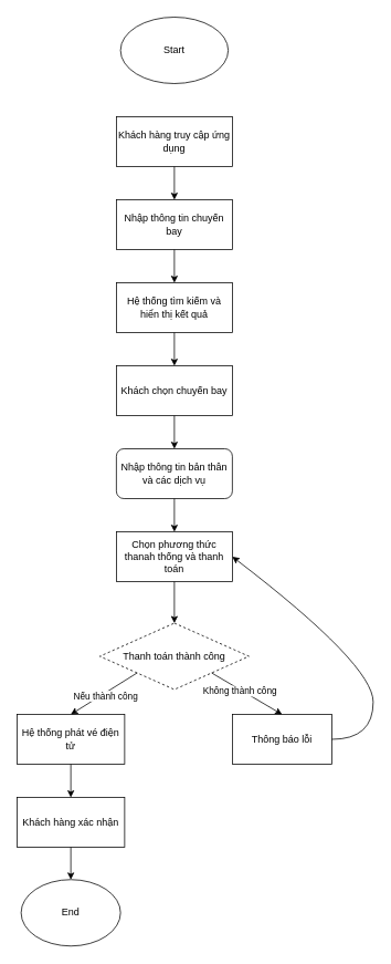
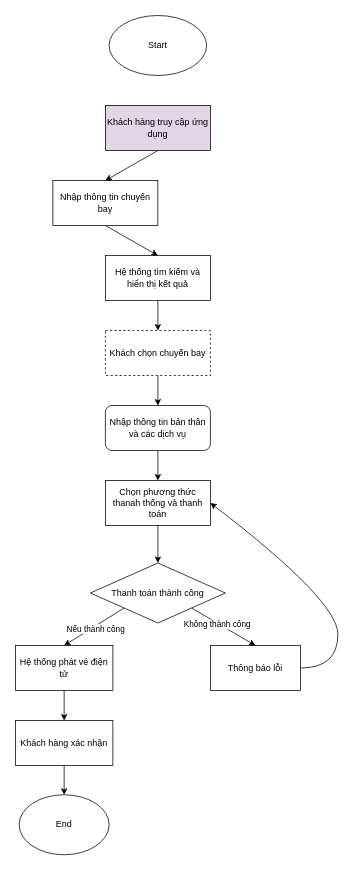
- <mxCell id="3" value="Khách hàng truy cập ứng dụng" style="rounded=0;whiteSpace=wrap;html=1;" vertex="1" parent="1"><mxGeometry x="140" y="140" width="140" height="60" as="geometry" /></mxCell>
+ <mxCell id="3" value="Khách hàng truy cập ứng dụng" style="rounded=0;whiteSpace=wrap;html=1;fillColor=#e1d5e7;" vertex="1" parent="1"><mxGeometry x="140" y="140" width="140" height="60" as="geometry" /></mxCell>
- <mxCell id="4" value="Nhập thông tin chuyến bay" style="rounded=0;whiteSpace=wrap;html=1;" vertex="1" parent="1"><mxGeometry x="140" y="240" width="140" height="60" as="geometry" /></mxCell>
+ <mxCell id="4" value="Nhập thông tin chuyến bay" style="rounded=0;whiteSpace=wrap;html=1;" vertex="1" parent="1"><mxGeometry x="70" y="240" width="140" height="60" as="geometry" /></mxCell>
- <mxCell id="6" value="Khách chọn chuyến bay" style="rounded=0;whiteSpace=wrap;html=1;" vertex="1" parent="1"><mxGeometry x="140" y="440" width="140" height="60" as="geometry" /></mxCell>
+ <mxCell id="6" value="Khách chọn chuyến bay" style="rounded=0;whiteSpace=wrap;html=1;dashed=1;" vertex="1" parent="1"><mxGeometry x="140" y="440" width="140" height="60" as="geometry" /></mxCell>
- <mxCell id="9" value="Thanh toán thành công" style="rhombus;whiteSpace=wrap;html=1;dashed=1;" vertex="1" parent="1"><mxGeometry x="120" y="750" width="180" height="80" as="geometry" /></mxCell>
+ <mxCell id="9" value="Thanh toán thành công" style="rhombus;whiteSpace=wrap;html=1;" vertex="1" parent="1"><mxGeometry x="120" y="750" width="180" height="80" as="geometry" /></mxCell>
